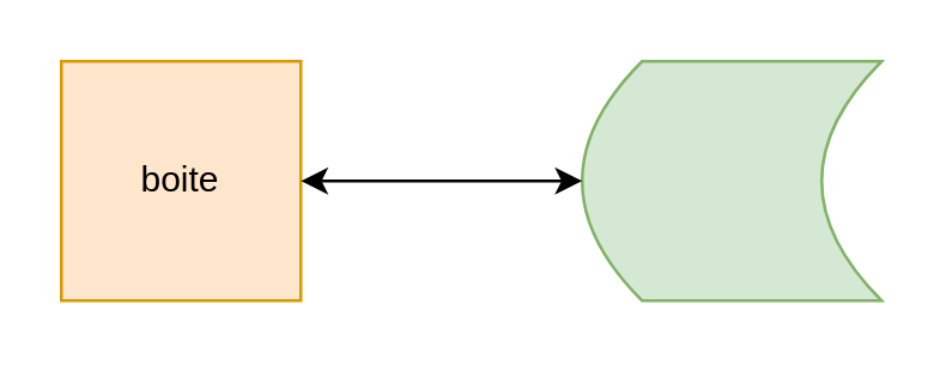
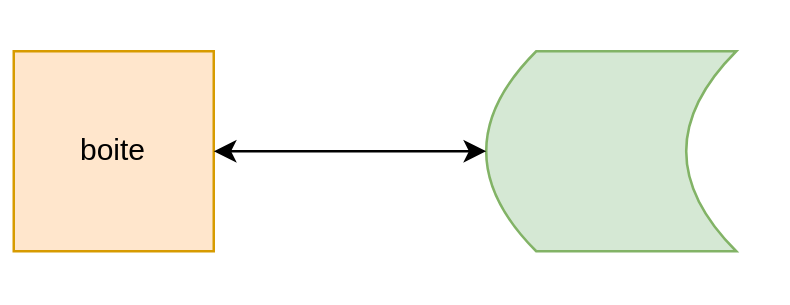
- <mxCell id="2" value="boite" style="whiteSpace=wrap;html=1;aspect=fixed;fillColor=#ffe6cc;strokeColor=#d79b00;" vertex="1" parent="1"><mxGeometry x="20" y="20" width="80" height="80" as="geometry" /></mxCell>
+ <mxCell id="2" value="boite" style="whiteSpace=wrap;html=1;aspect=fixed;fillColor=#ffe6cc;strokeColor=#d79b00;" vertex="1" parent="1"><mxGeometry x="5" y="20" width="80" height="80" as="geometry" /></mxCell>
